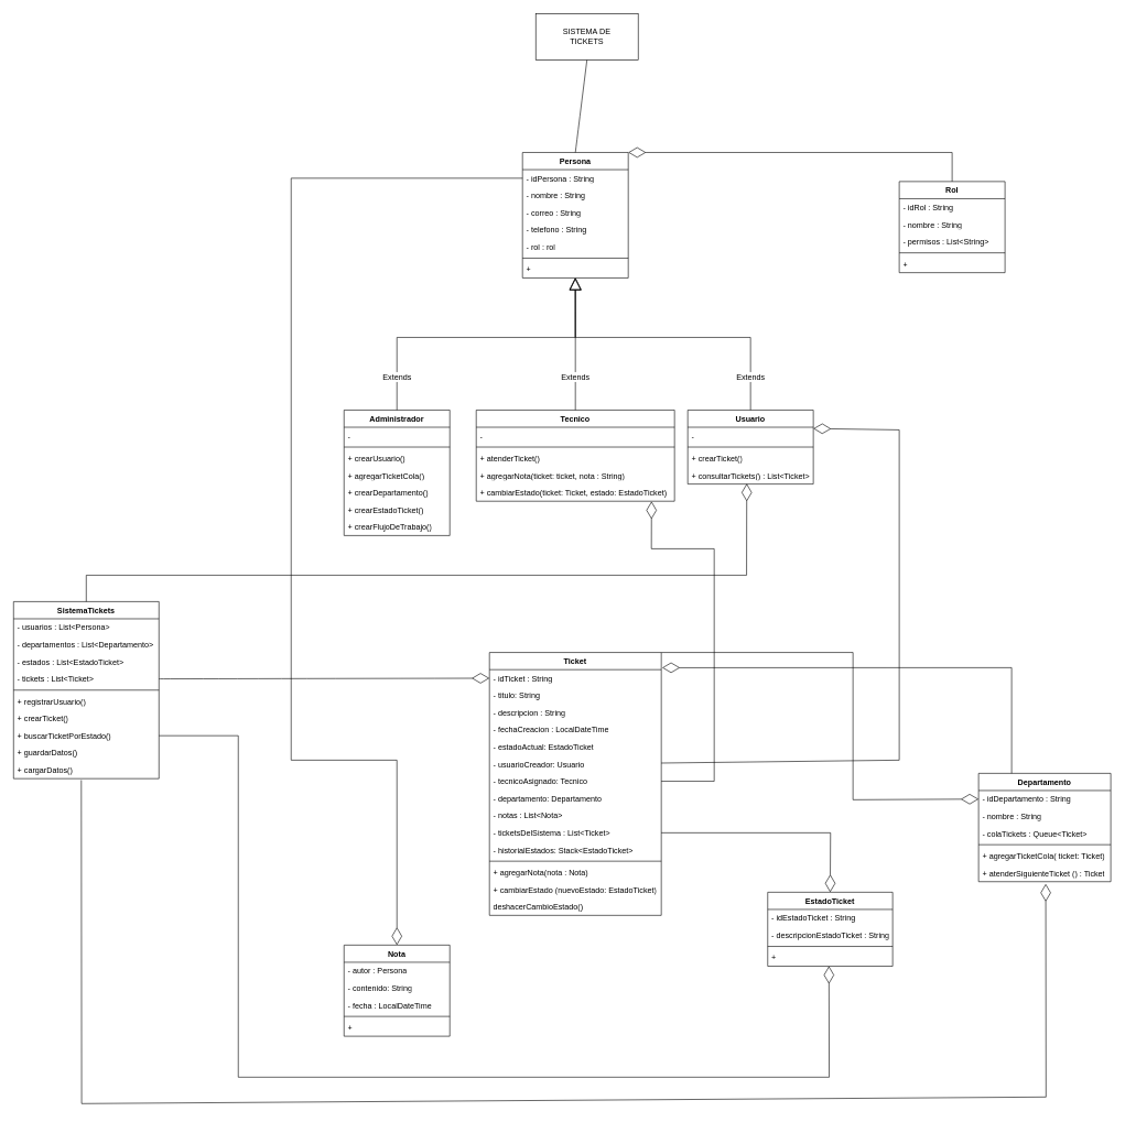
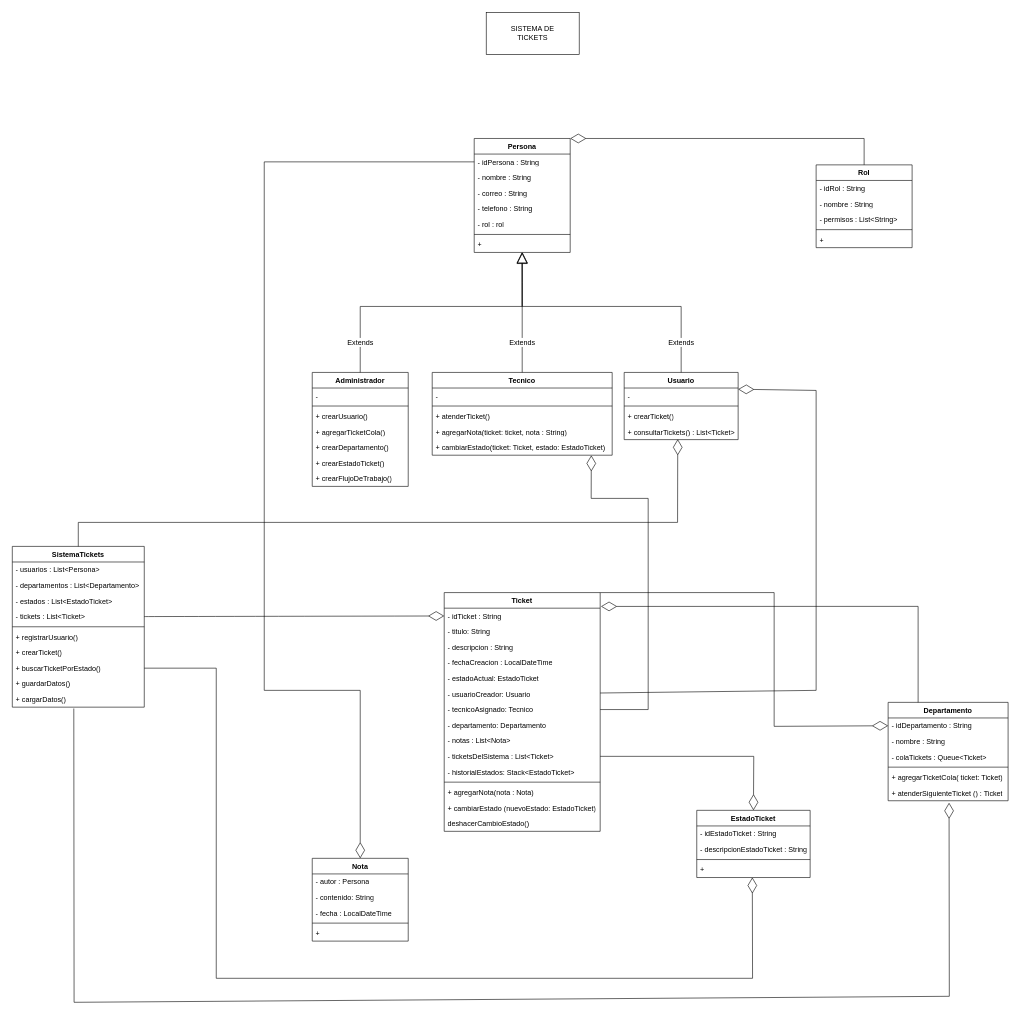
- <mxCell id="49" value="" style="endArrow=none;html=1;rounded=0;fontSize=12;startSize=8;endSize=8;curved=1;entryX=0.5;entryY=1;entryDx=0;entryDy=0;exitX=0.5;exitY=0;exitDx=0;exitDy=0;" parent="1" source="3" target="2" edge="1"><mxGeometry width="50" height="50" relative="1" as="geometry"><mxPoint x="830" y="290" as="sourcePoint" /><mxPoint x="880" y="240" as="targetPoint" /></mxGeometry></mxCell>
